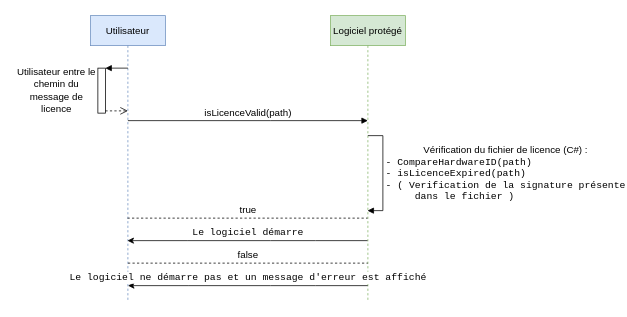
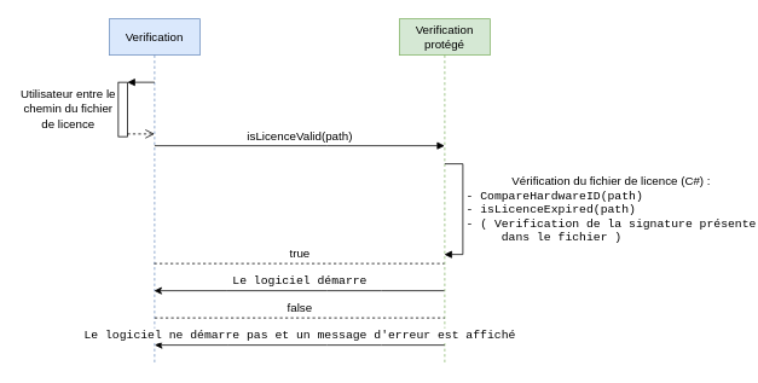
- <mxCell id="2" value="Utilisateur" style="shape=umlLifeline;perimeter=lifelinePerimeter;whiteSpace=wrap;html=1;container=1;collapsible=0;recursiveResize=0;outlineConnect=0;fillColor=#dae8fc;strokeColor=#6c8ebf;fontSize=13;" parent="1" vertex="1"><mxGeometry x="120" y="20" width="100" height="380" as="geometry" /></mxCell>
+ <mxCell id="2" value="Verification" style="shape=umlLifeline;perimeter=lifelinePerimeter;whiteSpace=wrap;html=1;container=1;collapsible=0;recursiveResize=0;outlineConnect=0;fillColor=#dae8fc;strokeColor=#6c8ebf;fontSize=13;" parent="1" vertex="1"><mxGeometry x="120" y="20" width="100" height="380" as="geometry" /></mxCell>
- <mxCell id="4" value="&lt;div style=&quot;font-size: 13px;&quot;&gt;Logiciel protégé&lt;br style=&quot;font-size: 13px;&quot;&gt;&lt;/div&gt;" style="shape=umlLifeline;perimeter=lifelinePerimeter;whiteSpace=wrap;html=1;container=1;collapsible=0;recursiveResize=0;outlineConnect=0;fillColor=#d5e8d4;strokeColor=#82b366;fontSize=13;" parent="1" vertex="1"><mxGeometry x="440" y="20" width="100" height="380" as="geometry" /></mxCell>
+ <mxCell id="4" value="&lt;div style=&quot;font-size: 13px;&quot;&gt;Verification protégé&lt;br style=&quot;font-size: 13px;&quot;&gt;&lt;/div&gt;" style="shape=umlLifeline;perimeter=lifelinePerimeter;whiteSpace=wrap;html=1;container=1;collapsible=0;recursiveResize=0;outlineConnect=0;fillColor=#d5e8d4;strokeColor=#82b366;fontSize=13;" parent="1" vertex="1"><mxGeometry x="440" y="20" width="100" height="380" as="geometry" /></mxCell>
- <mxCell id="8" value="&lt;div style=&quot;font-size: 13px;&quot;&gt;&lt;font style=&quot;font-size: 13px;&quot; face=&quot;Helvetica&quot;&gt;Utilisateur entre le &lt;br style=&quot;font-size: 13px;&quot;&gt;&lt;/font&gt;&lt;/div&gt;&lt;font style=&quot;font-size: 13px;&quot; face=&quot;Helvetica&quot;&gt;chemin du message de licence&lt;/font&gt;" style="text;html=1;strokeColor=none;fillColor=none;align=center;verticalAlign=middle;whiteSpace=wrap;rounded=0;fontFamily=Courier New;fontSize=13;" parent="1" vertex="1"><mxGeometry x="20" y="100" width="110" height="40" as="geometry" /></mxCell>
+ <mxCell id="8" value="&lt;div style=&quot;font-size: 13px;&quot;&gt;&lt;font style=&quot;font-size: 13px;&quot; face=&quot;Helvetica&quot;&gt;Utilisateur entre le &lt;br style=&quot;font-size: 13px;&quot;&gt;&lt;/font&gt;&lt;/div&gt;&lt;font style=&quot;font-size: 13px;&quot; face=&quot;Helvetica&quot;&gt;chemin du fichier de licence&lt;/font&gt;" style="text;html=1;strokeColor=none;fillColor=none;align=center;verticalAlign=middle;whiteSpace=wrap;rounded=0;fontFamily=Courier New;fontSize=13;" parent="1" vertex="1"><mxGeometry x="20" y="100" width="110" height="40" as="geometry" /></mxCell>
